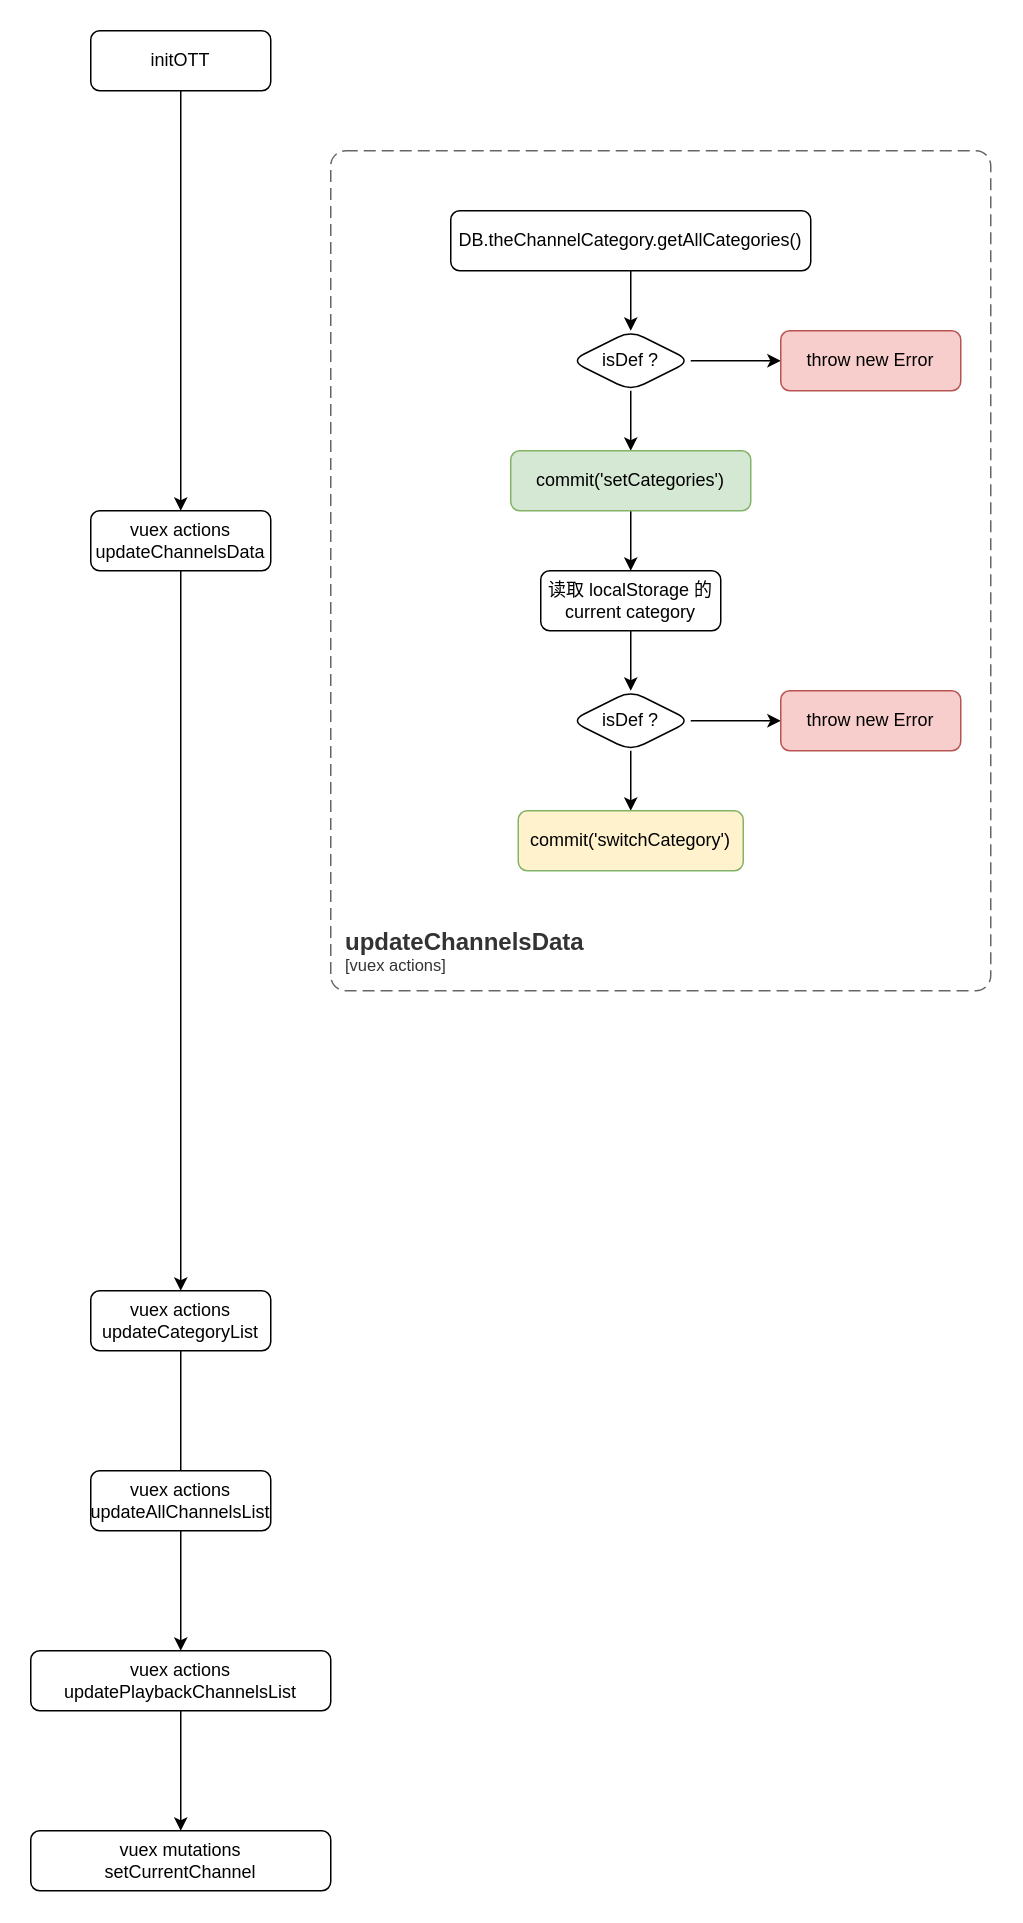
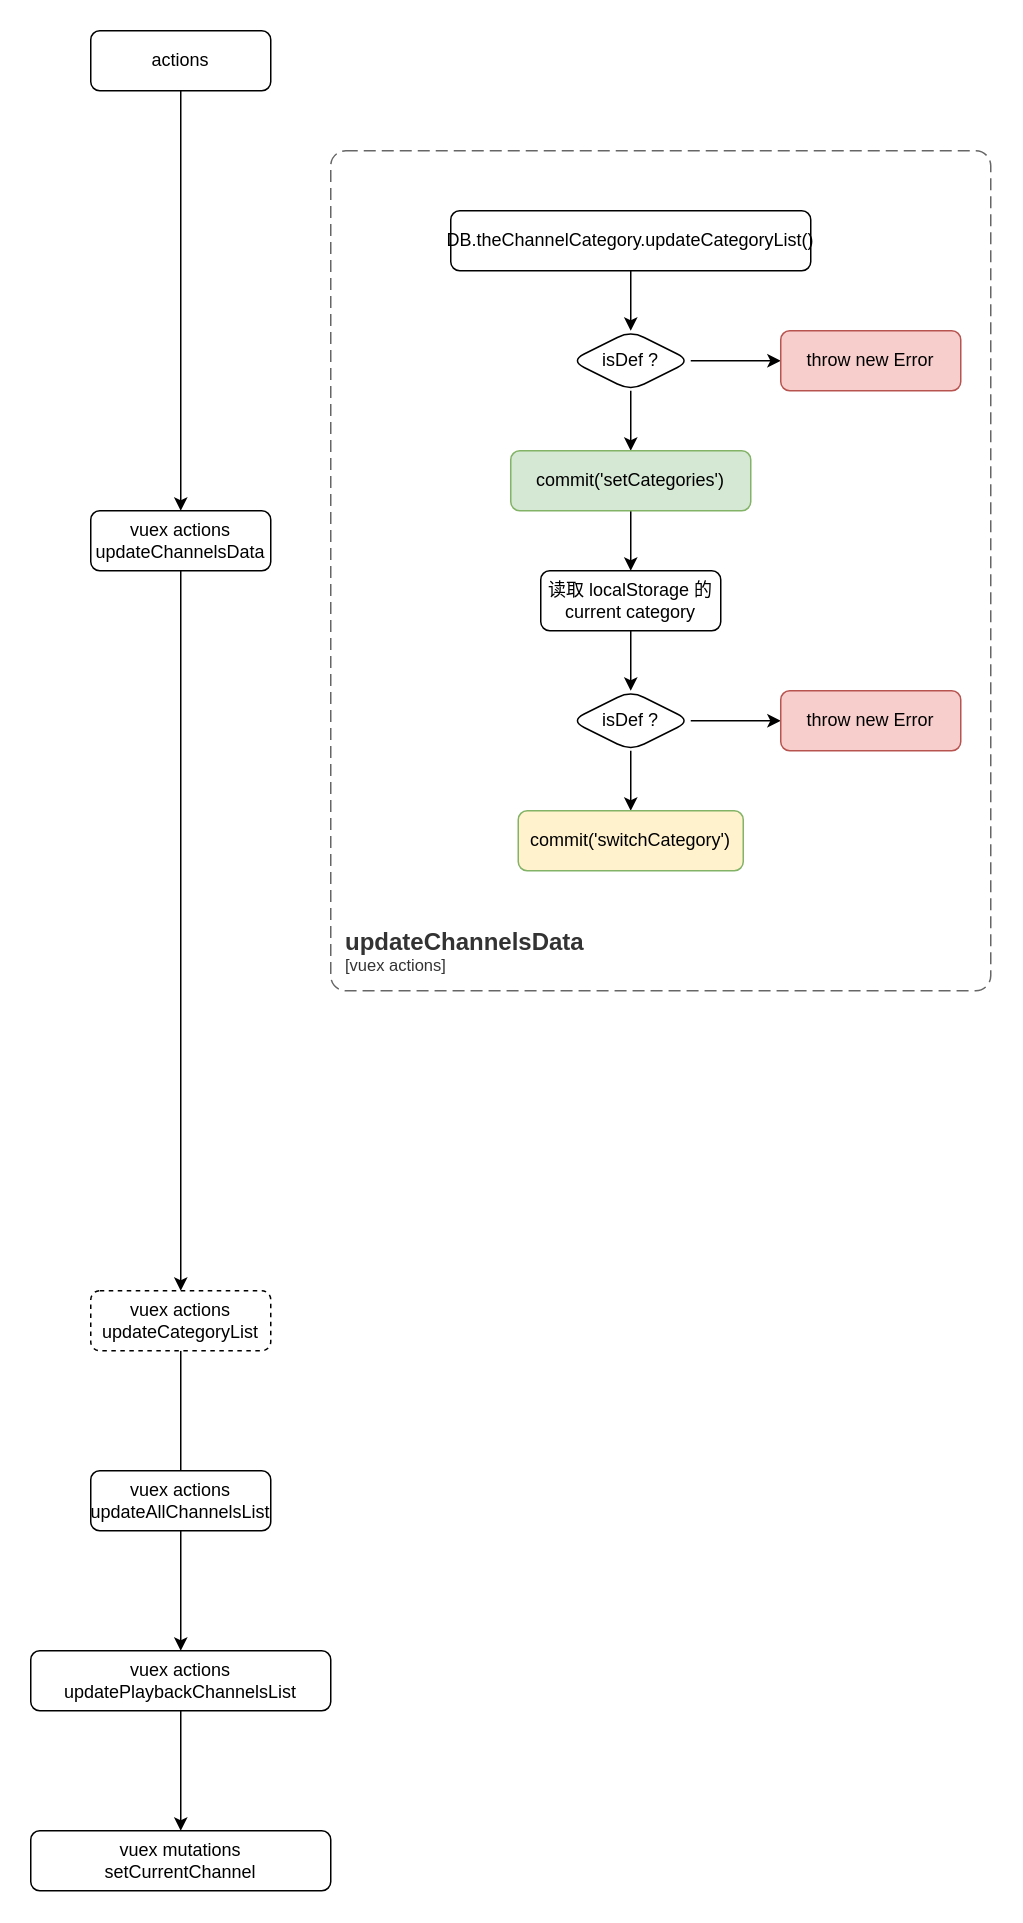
- <mxCell id="3" value="initOTT" style="rounded=1;whiteSpace=wrap;html=1;" vertex="1" parent="1"><mxGeometry x="60" y="20" width="120" height="40" as="geometry" /></mxCell>
+ <mxCell id="3" value="actions" style="rounded=1;whiteSpace=wrap;html=1;" vertex="1" parent="1"><mxGeometry x="60" y="20" width="120" height="40" as="geometry" /></mxCell>
- <mxCell id="14" value="DB.theChannelCategory.getAllCategories()" style="rounded=1;whiteSpace=wrap;html=1;" vertex="1" parent="1"><mxGeometry x="300" y="140" width="240" height="40" as="geometry" /></mxCell>
+ <mxCell id="14" value="DB.theChannelCategory.updateCategoryList()" style="rounded=1;whiteSpace=wrap;html=1;" vertex="1" parent="1"><mxGeometry x="300" y="140" width="240" height="40" as="geometry" /></mxCell>
- <mxCell id="7" value="vuex actions&lt;br&gt;updateCategoryList" style="rounded=1;whiteSpace=wrap;html=1;" vertex="1" parent="1"><mxGeometry x="60" y="860" width="120" height="40" as="geometry" /></mxCell>
+ <mxCell id="7" value="vuex actions&lt;br&gt;updateCategoryList" style="rounded=1;whiteSpace=wrap;html=1;dashed=1;" vertex="1" parent="1"><mxGeometry x="60" y="860" width="120" height="40" as="geometry" /></mxCell>
